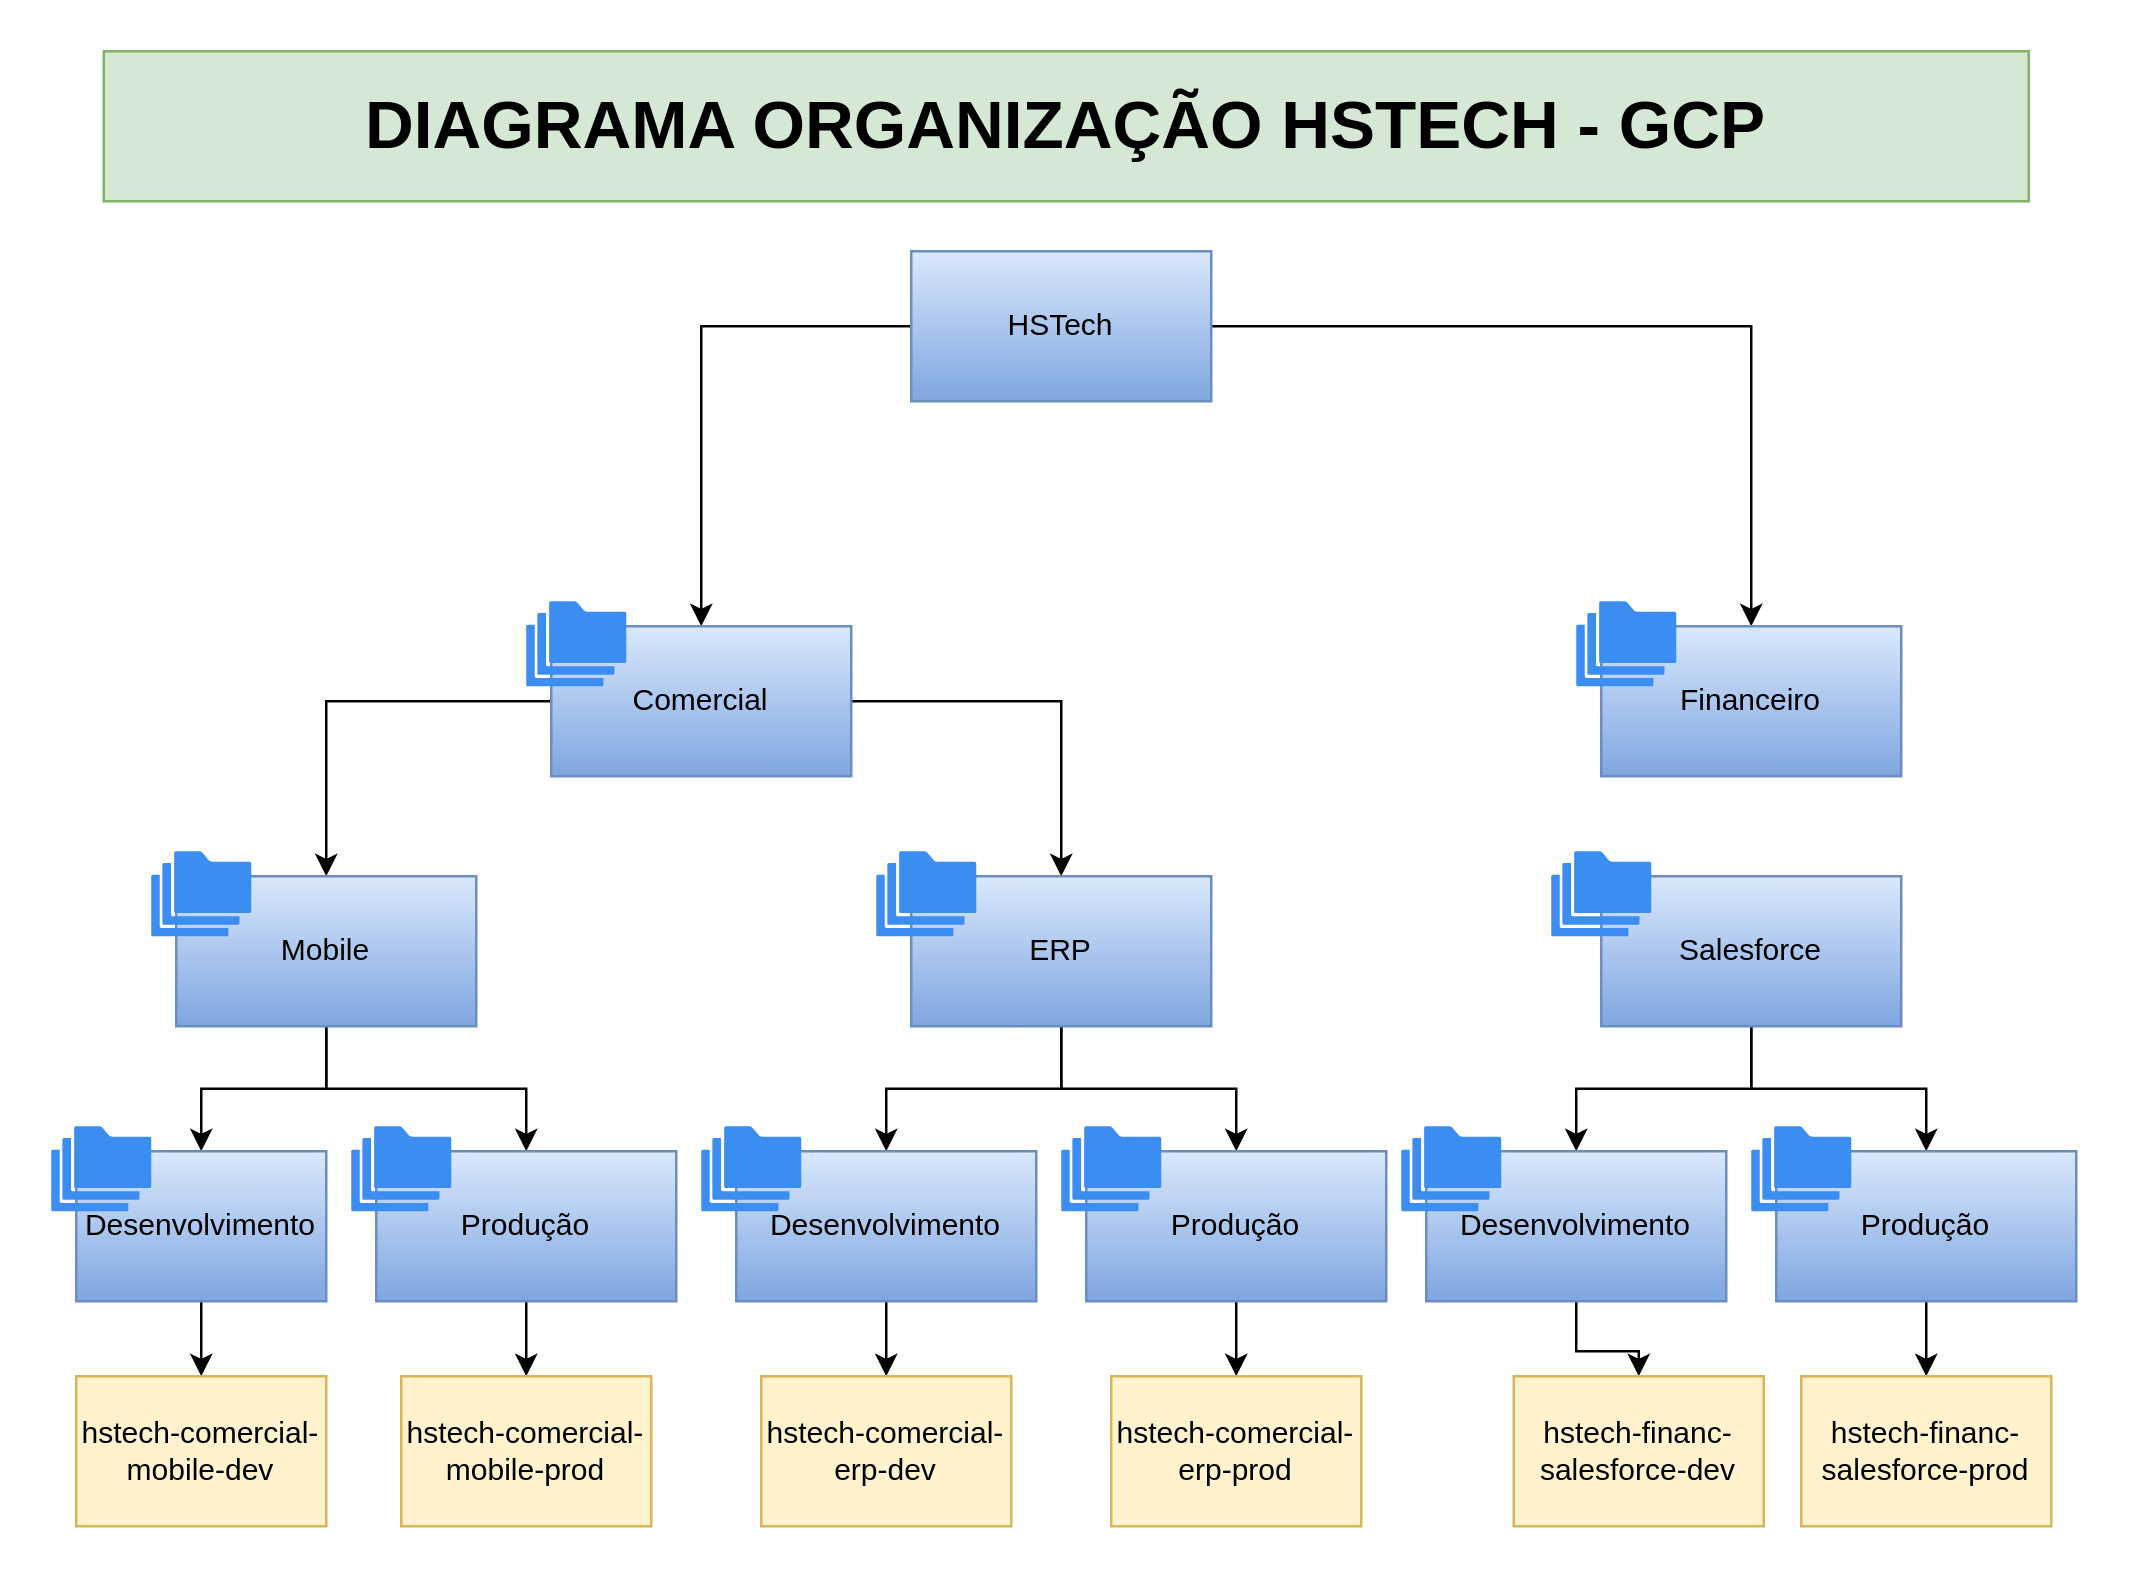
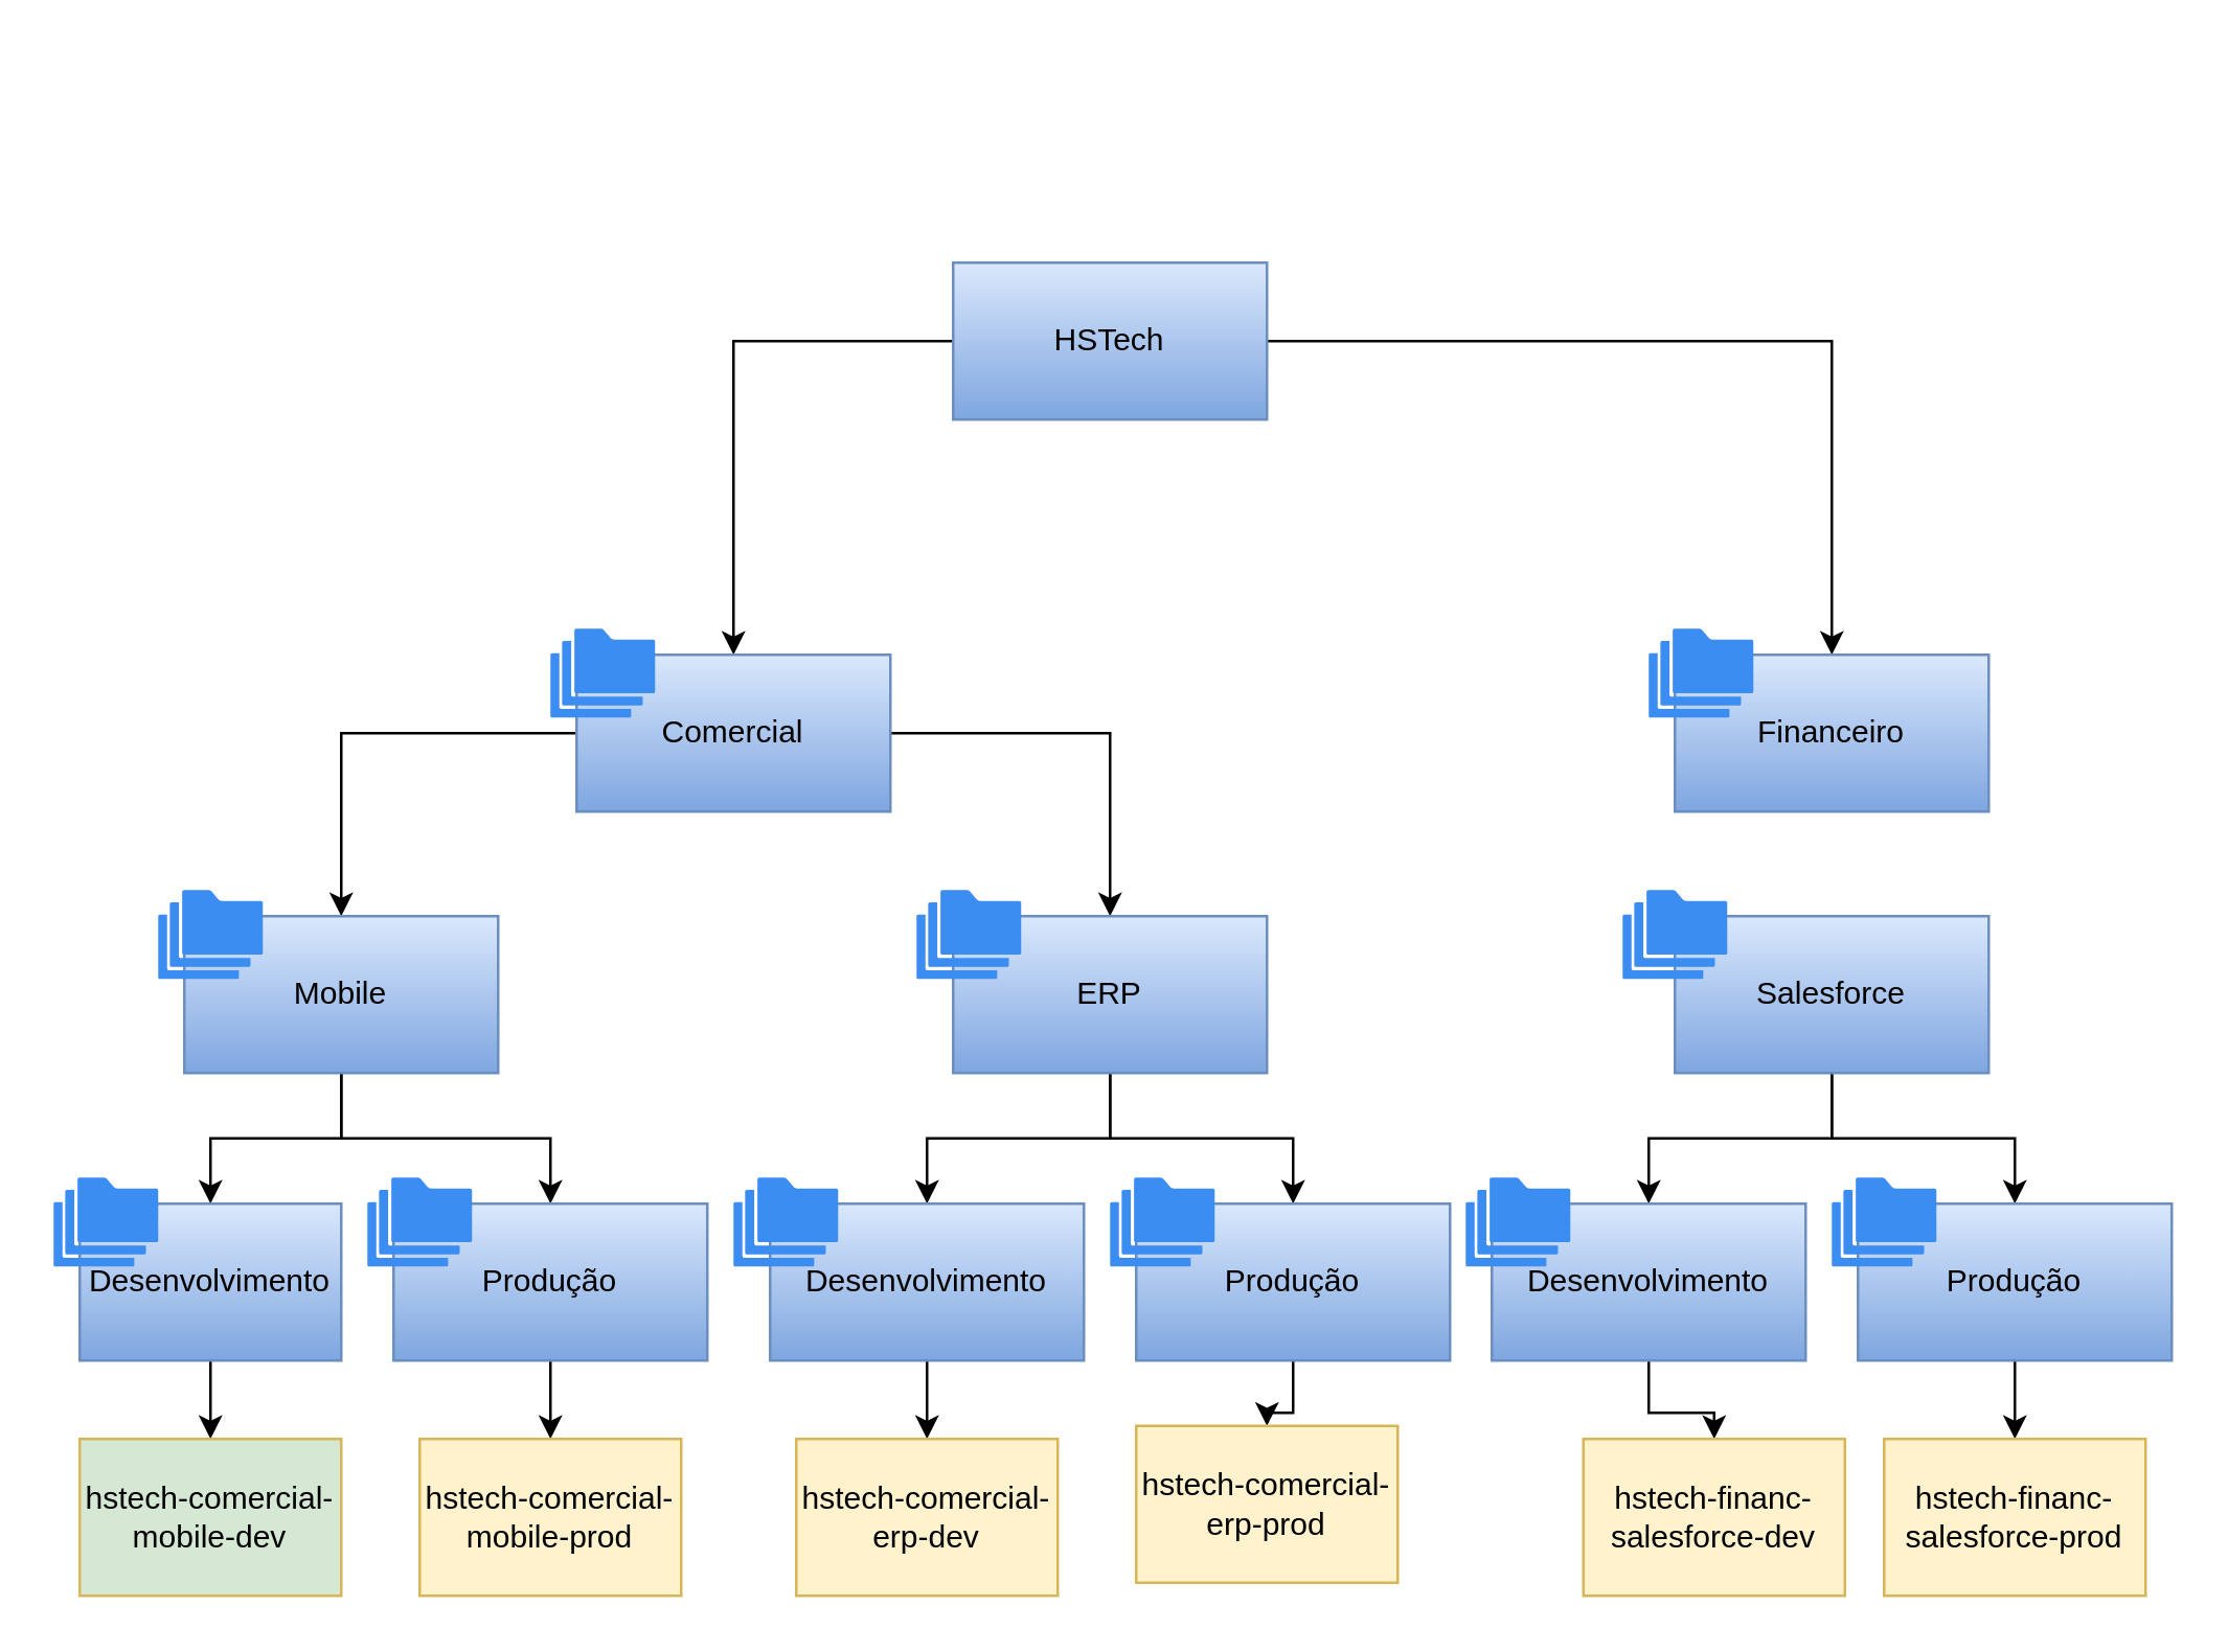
- <mxCell id="47" value="&lt;b&gt;&lt;font style=&quot;font-size: 27px;&quot;&gt;DIAGRAMA ORGANIZAÇÃO HSTECH - GCP&lt;/font&gt;&lt;/b&gt;" style="rounded=0;whiteSpace=wrap;html=1;fillColor=#d5e8d4;strokeColor=#82b366;" vertex="1" parent="1"><mxGeometry x="41" y="20" width="770" height="60" as="geometry" /></mxCell>
- <mxCell id="30" value="hstech-comercial-mobile-dev" style="whiteSpace=wrap;html=1;fillColor=#fff2cc;strokeColor=#d6b656;rounded=0;" parent="1" vertex="1"><mxGeometry x="30" y="550" width="100" height="60" as="geometry" /></mxCell>
+ <mxCell id="30" value="hstech-comercial-mobile-dev" style="whiteSpace=wrap;html=1;fillColor=#d5e8d4;strokeColor=#d6b656;rounded=0;" parent="1" vertex="1"><mxGeometry x="30" y="550" width="100" height="60" as="geometry" /></mxCell>
- <mxCell id="33" value="hstech-comercial-erp-prod" style="whiteSpace=wrap;html=1;fillColor=#fff2cc;strokeColor=#d6b656;rounded=0;" parent="1" vertex="1"><mxGeometry x="444" y="550" width="100" height="60" as="geometry" /></mxCell>
+ <mxCell id="33" value="hstech-comercial-erp-prod" style="whiteSpace=wrap;html=1;fillColor=#fff2cc;strokeColor=#d6b656;rounded=0;" parent="1" vertex="1"><mxGeometry x="434" y="545" width="100" height="60" as="geometry" /></mxCell>
